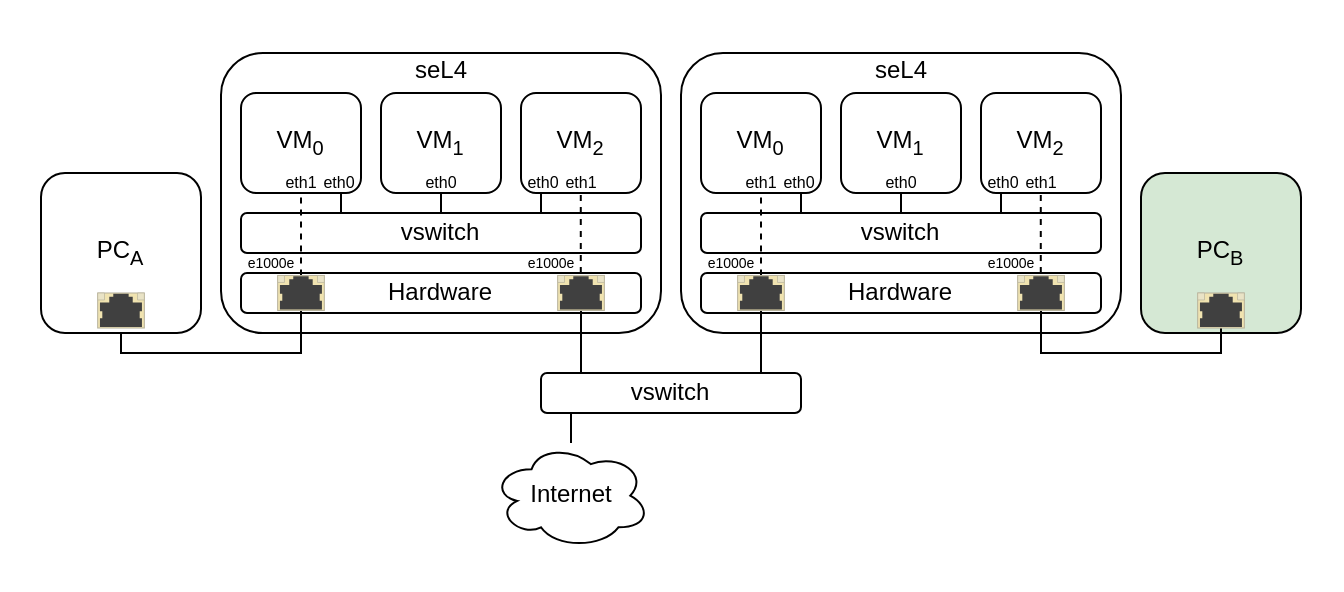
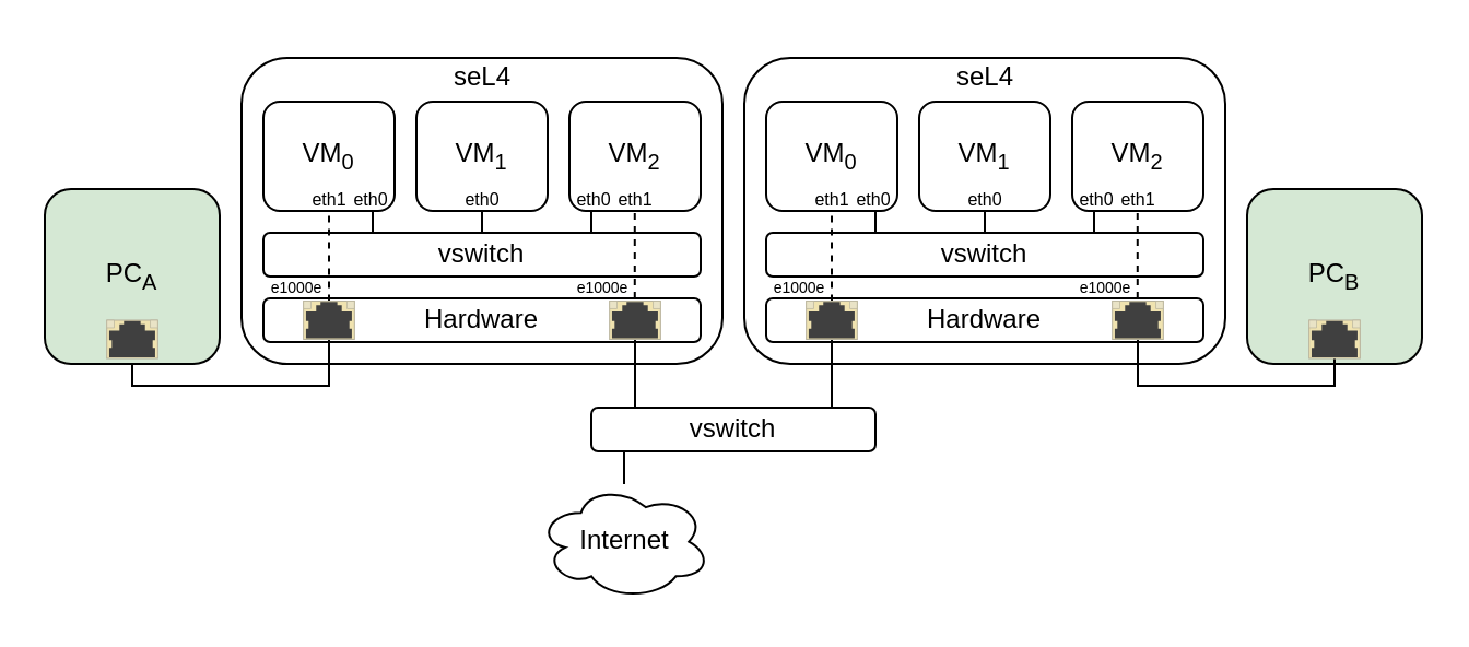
- <mxCell id="2" value="PC&lt;sub&gt;A&lt;/sub&gt;" style="rounded=1;whiteSpace=wrap;html=1;" vertex="1" parent="1"><mxGeometry x="20" y="86" width="80" height="80" as="geometry" /></mxCell>
+ <mxCell id="2" value="PC&lt;sub&gt;A&lt;/sub&gt;" style="rounded=1;whiteSpace=wrap;html=1;fillColor=#d5e8d4;" vertex="1" parent="1"><mxGeometry x="20" y="86" width="80" height="80" as="geometry" /></mxCell>
